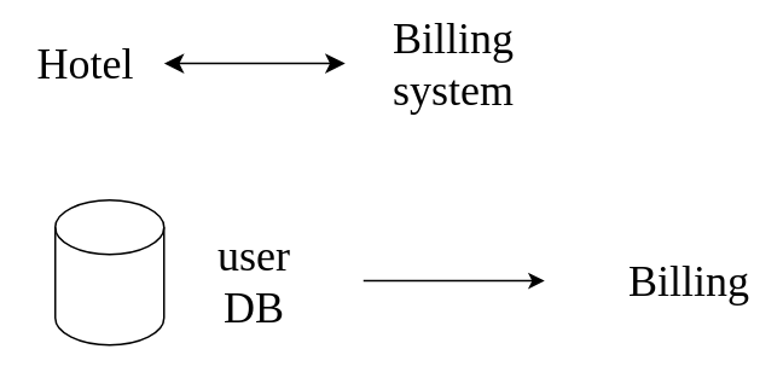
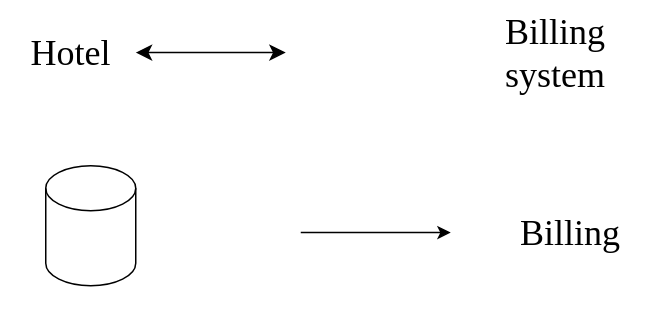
- <mxCell id="4" value="Billing system" style="text;strokeColor=none;align=center;fillColor=none;html=1;verticalAlign=middle;whiteSpace=wrap;rounded=0;fontFamily=Comic Sans MS;fontSize=24;" vertex="1" parent="1"><mxGeometry x="220" y="20" width="60" height="30" as="geometry" /></mxCell>
+ <mxCell id="4" value="Billing system" style="text;strokeColor=none;align=center;fillColor=none;html=1;verticalAlign=middle;whiteSpace=wrap;rounded=0;fontFamily=Comic Sans MS;fontSize=24;" vertex="1" parent="1"><mxGeometry x="340" y="20" width="60" height="30" as="geometry" /></mxCell>
- <mxCell id="6" value="user DB" style="text;strokeColor=none;align=center;fillColor=none;html=1;verticalAlign=middle;whiteSpace=wrap;rounded=0;fontFamily=Comic Sans MS;fontSize=24;" vertex="1" parent="1"><mxGeometry x="110" y="140" width="60" height="30" as="geometry" /></mxCell>
